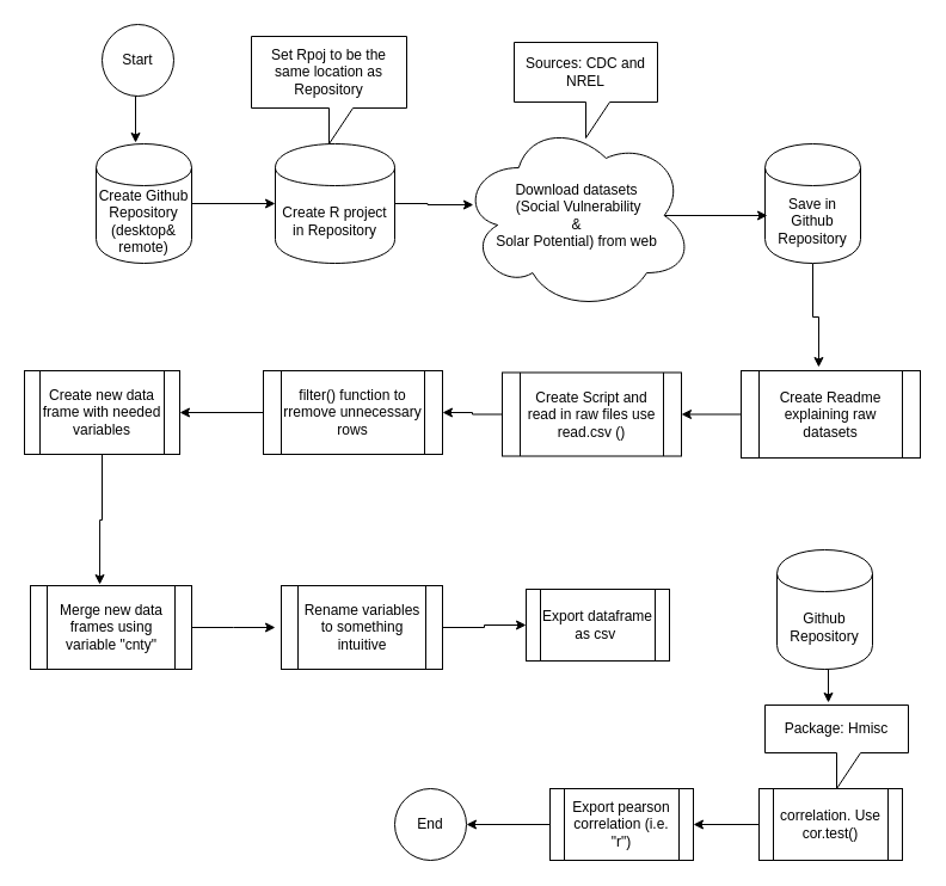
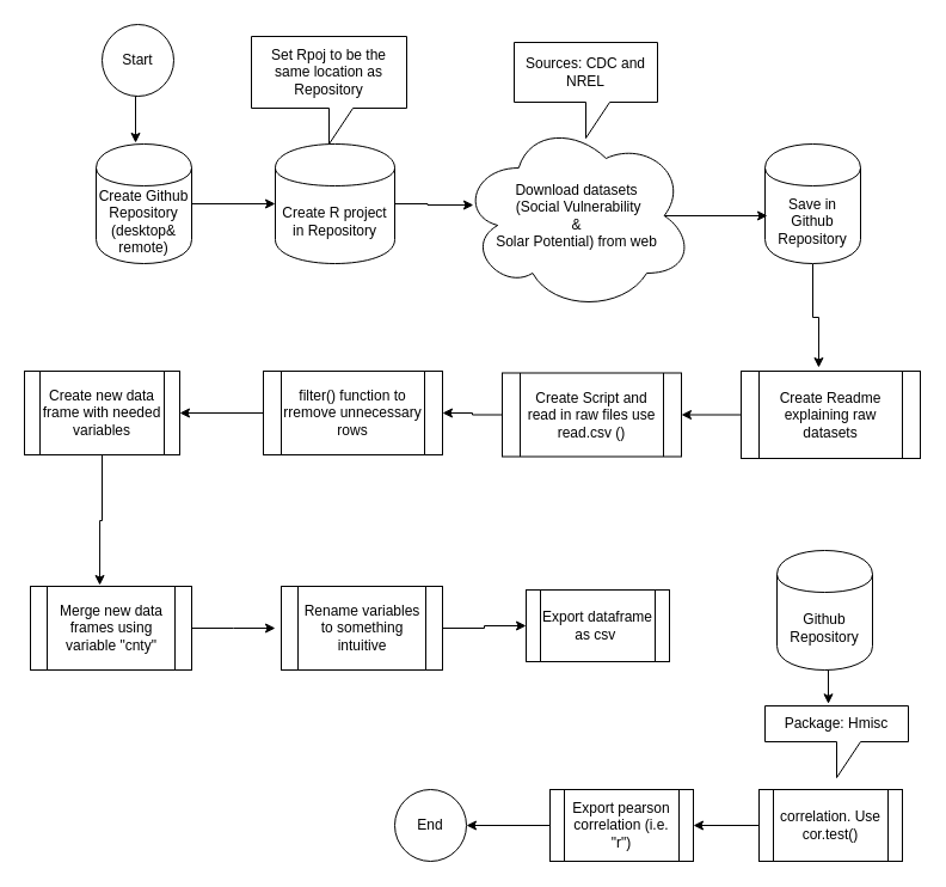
- <mxCell id="33" value="Package: Hmisc" style="shape=callout;whiteSpace=wrap;html=1;perimeter=calloutPerimeter;" vertex="1" parent="1"><mxGeometry x="640" y="590" width="120" height="70" as="geometry" /></mxCell>
+ <mxCell id="33" value="Package: Hmisc" style="shape=callout;whiteSpace=wrap;html=1;perimeter=calloutPerimeter;" vertex="1" parent="1"><mxGeometry x="640" y="590" width="120" height="60" as="geometry" /></mxCell>
